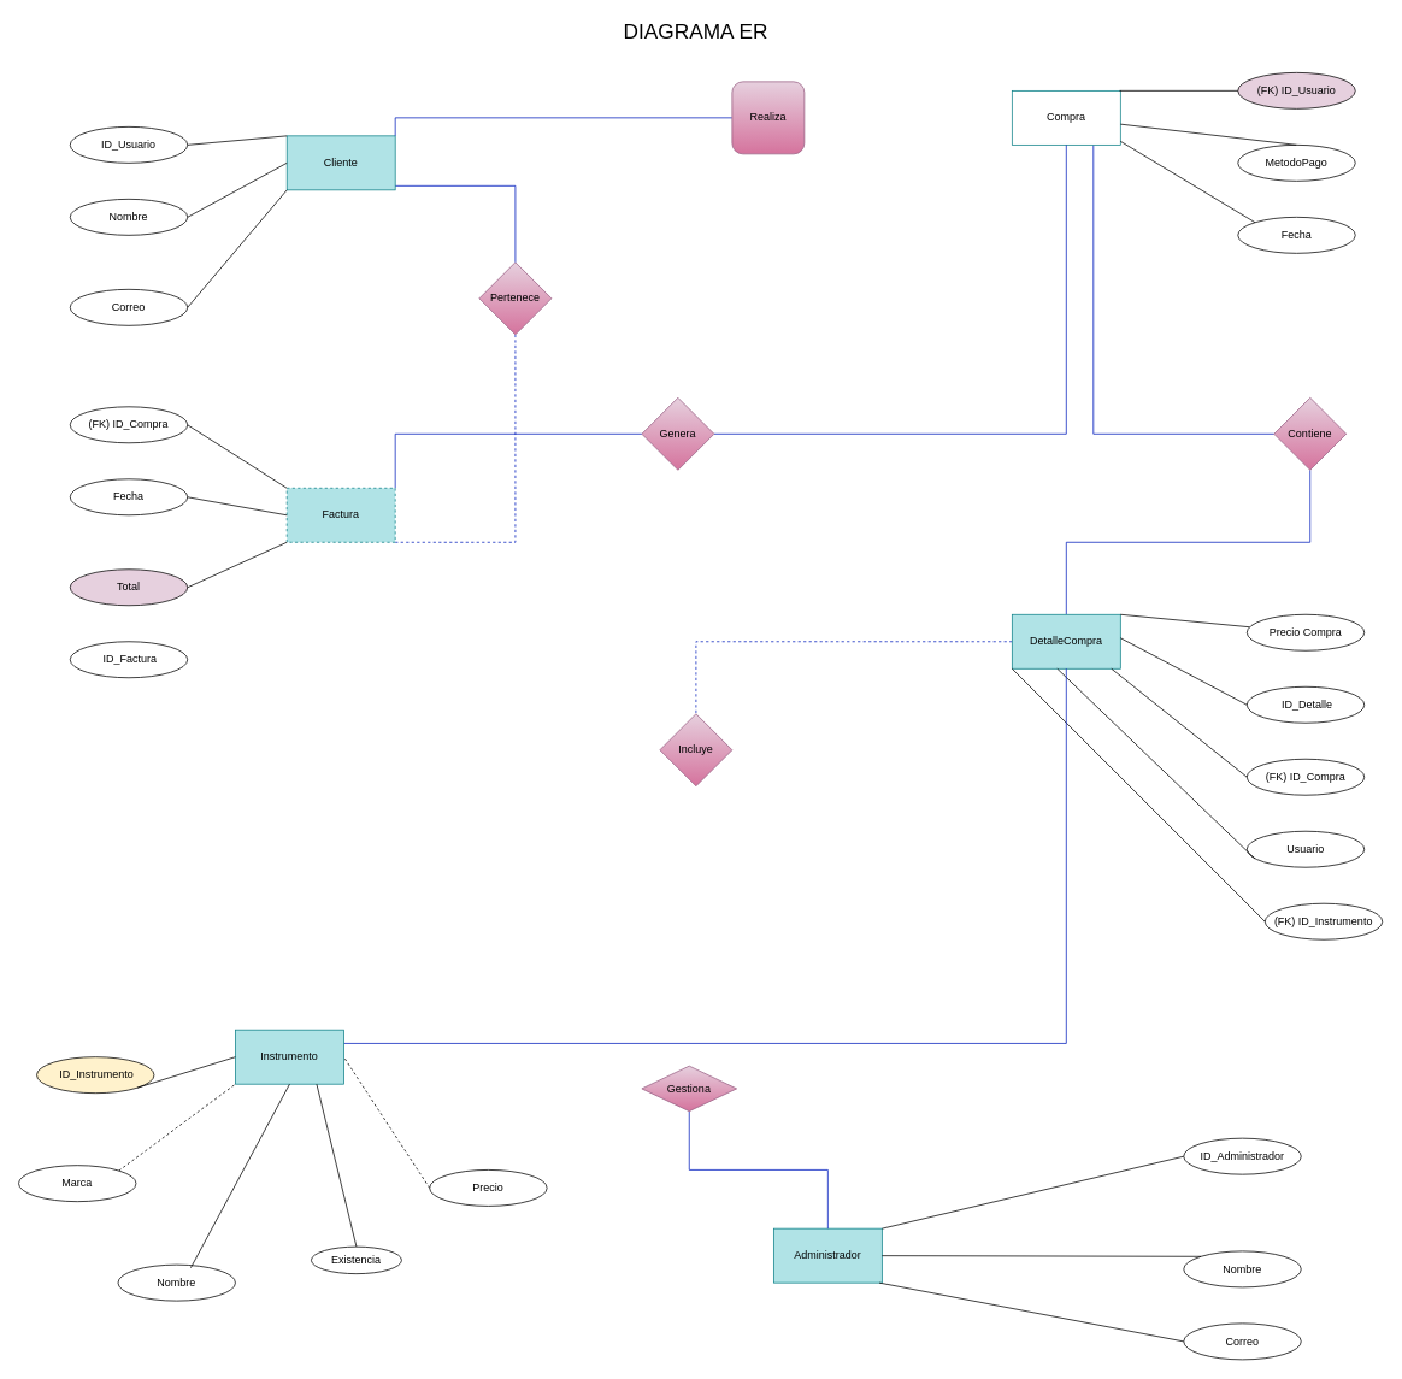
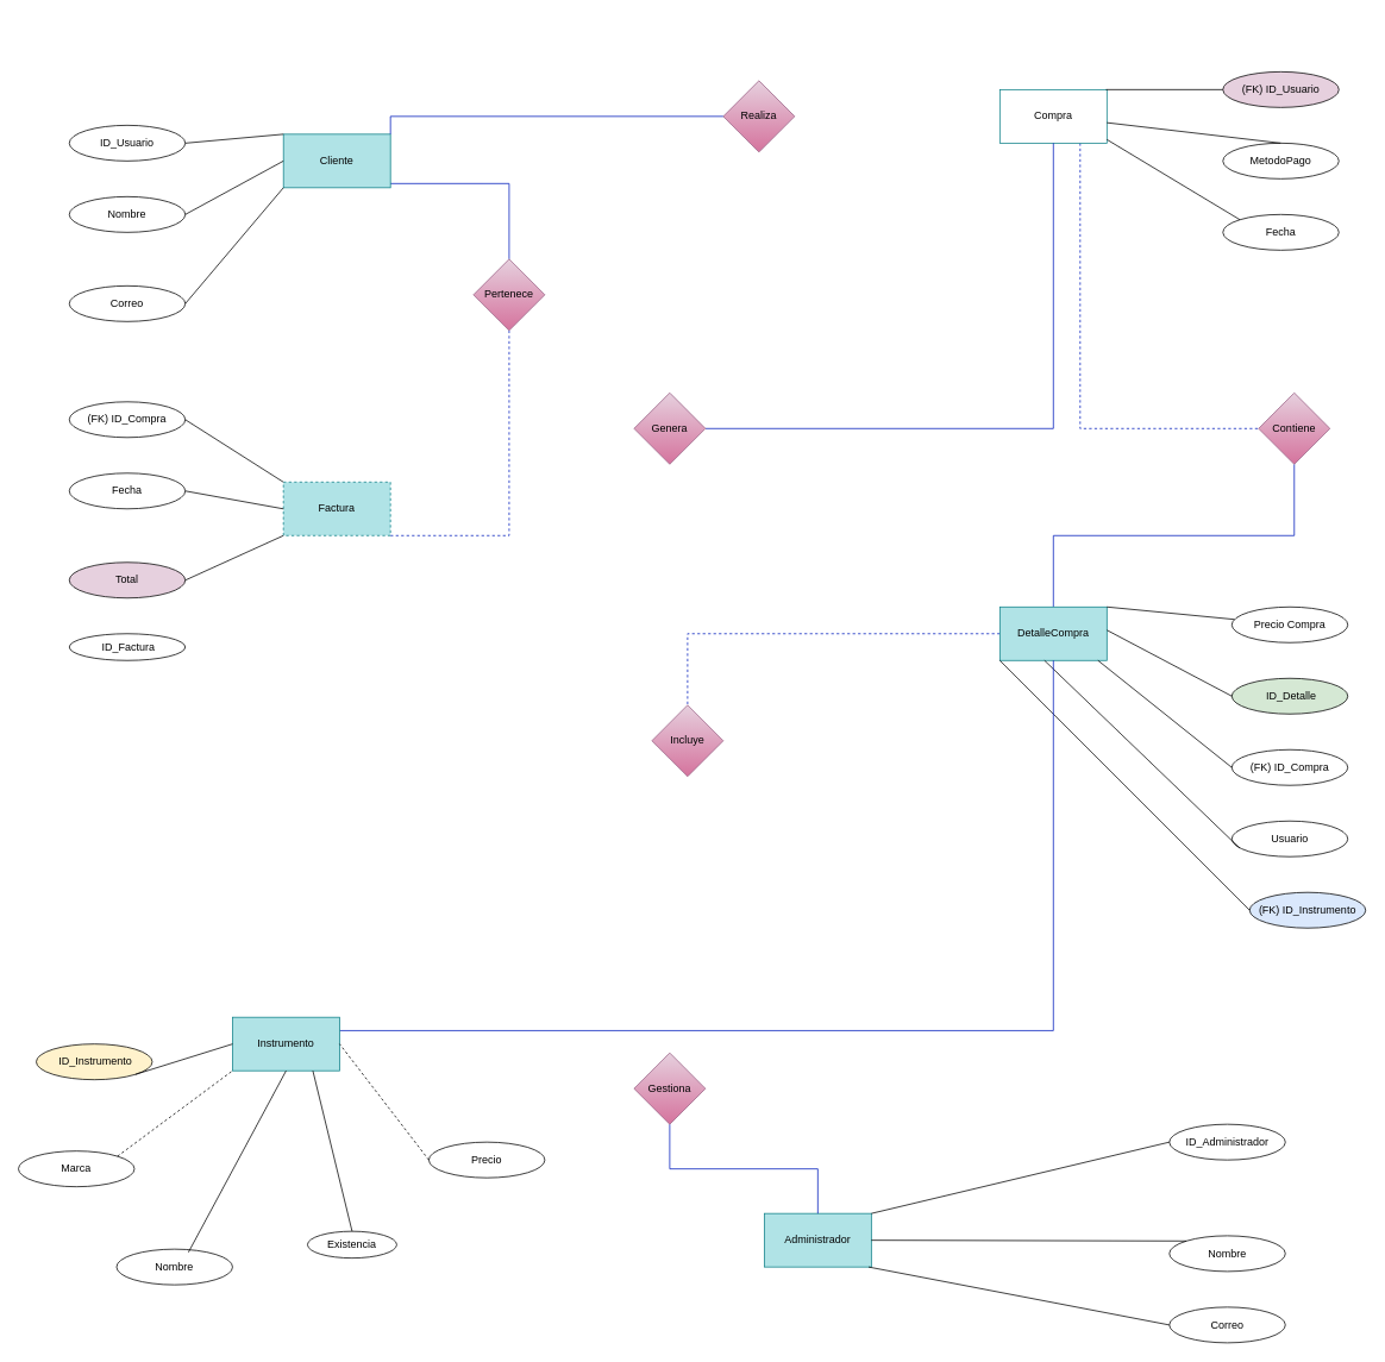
- <mxCell id="70" value="&lt;font style=&quot;font-size: 23px;&quot;&gt;DIAGRAMA ER&lt;/font&gt;" style="text;html=1;align=center;verticalAlign=middle;whiteSpace=wrap;rounded=0;" parent="1" vertex="1"><mxGeometry x="660" y="20" width="220" height="30" as="geometry" /></mxCell>
- <mxCell id="16" value="Realiza" style="whiteSpace=wrap;html=1;fillColor=#e6d0de;gradientColor=#d5739d;strokeColor=#996185;rounded=1;" parent="1" vertex="1"><mxGeometry x="810" y="90" width="80" height="80" as="geometry" /></mxCell>
+ <mxCell id="16" value="Realiza" style="rhombus;whiteSpace=wrap;html=1;fillColor=#e6d0de;gradientColor=#d5739d;strokeColor=#996185;" parent="1" vertex="1"><mxGeometry x="810" y="90" width="80" height="80" as="geometry" /></mxCell>
- <mxCell id="10" style="edgeStyle=orthogonalEdgeStyle;rounded=0;orthogonalLoop=1;jettySize=auto;html=1;exitX=0.75;exitY=1;exitDx=0;exitDy=0;fillColor=#0050ef;strokeColor=#001DBC;endArrow=none;startFill=0;" parent="1" source="11" target="30" edge="1"><mxGeometry relative="1" as="geometry"><Array as="points"><mxPoint x="1210" y="480" /></Array></mxGeometry></mxCell>
+ <mxCell id="10" style="edgeStyle=orthogonalEdgeStyle;rounded=0;orthogonalLoop=1;jettySize=auto;html=1;exitX=0.75;exitY=1;exitDx=0;exitDy=0;fillColor=#0050ef;strokeColor=#001DBC;endArrow=none;startFill=0;dashed=1;" parent="1" source="11" target="30" edge="1"><mxGeometry relative="1" as="geometry"><Array as="points"><mxPoint x="1210" y="480" /></Array></mxGeometry></mxCell>
- <mxCell id="18" style="edgeStyle=orthogonalEdgeStyle;rounded=0;orthogonalLoop=1;jettySize=auto;html=1;exitX=0;exitY=0.5;exitDx=0;exitDy=0;entryX=1;entryY=0;entryDx=0;entryDy=0;endArrow=none;startFill=0;fillColor=#0050ef;strokeColor=#001DBC;" parent="1" source="19" target="21" edge="1"><mxGeometry relative="1" as="geometry" /></mxCell>
- <mxCell id="28" value="&amp;nbsp;ID_Factura" style="ellipse;whiteSpace=wrap;html=1;" parent="1" vertex="1"><mxGeometry x="77" y="710" width="130" height="40" as="geometry" /></mxCell>
+ <mxCell id="28" value="&amp;nbsp;ID_Factura" style="ellipse;whiteSpace=wrap;html=1;" parent="1" vertex="1"><mxGeometry x="77" y="710" width="130" height="30" as="geometry" /></mxCell>
- <mxCell id="34" value="&amp;nbsp;ID_Detalle" style="ellipse;whiteSpace=wrap;html=1;" parent="1" vertex="1"><mxGeometry x="1380" y="760" width="130" height="40" as="geometry" /></mxCell>
+ <mxCell id="34" value="&amp;nbsp;ID_Detalle" style="ellipse;whiteSpace=wrap;html=1;fillColor=#d5e8d4;" parent="1" vertex="1"><mxGeometry x="1380" y="760" width="130" height="40" as="geometry" /></mxCell>
- <mxCell id="37" value="(FK) ID_Instrumento" style="ellipse;whiteSpace=wrap;html=1;" parent="1" vertex="1"><mxGeometry x="1400" y="1000" width="130" height="40" as="geometry" /></mxCell>
+ <mxCell id="37" value="(FK) ID_Instrumento" style="ellipse;whiteSpace=wrap;html=1;fillColor=#dae8fc;" parent="1" vertex="1"><mxGeometry x="1400" y="1000" width="130" height="40" as="geometry" /></mxCell>
- <mxCell id="59" value="Gestiona" style="rhombus;whiteSpace=wrap;html=1;fillColor=#e6d0de;gradientColor=#d5739d;strokeColor=#996185;" parent="1" vertex="1"><mxGeometry x="710" y="1180" width="105" height="50" as="geometry" /></mxCell>
+ <mxCell id="59" value="Gestiona" style="rhombus;whiteSpace=wrap;html=1;fillColor=#e6d0de;gradientColor=#d5739d;strokeColor=#996185;" parent="1" vertex="1"><mxGeometry x="710" y="1180" width="80" height="80" as="geometry" /></mxCell>
- <mxCell id="50" value="Precio" style="ellipse;whiteSpace=wrap;html=1;" parent="1" vertex="1"><mxGeometry x="475" y="1295" width="130" height="40" as="geometry" /></mxCell>
+ <mxCell id="50" value="Precio" style="ellipse;whiteSpace=wrap;html=1;" parent="1" vertex="1"><mxGeometry x="480" y="1280" width="130" height="40" as="geometry" /></mxCell>
